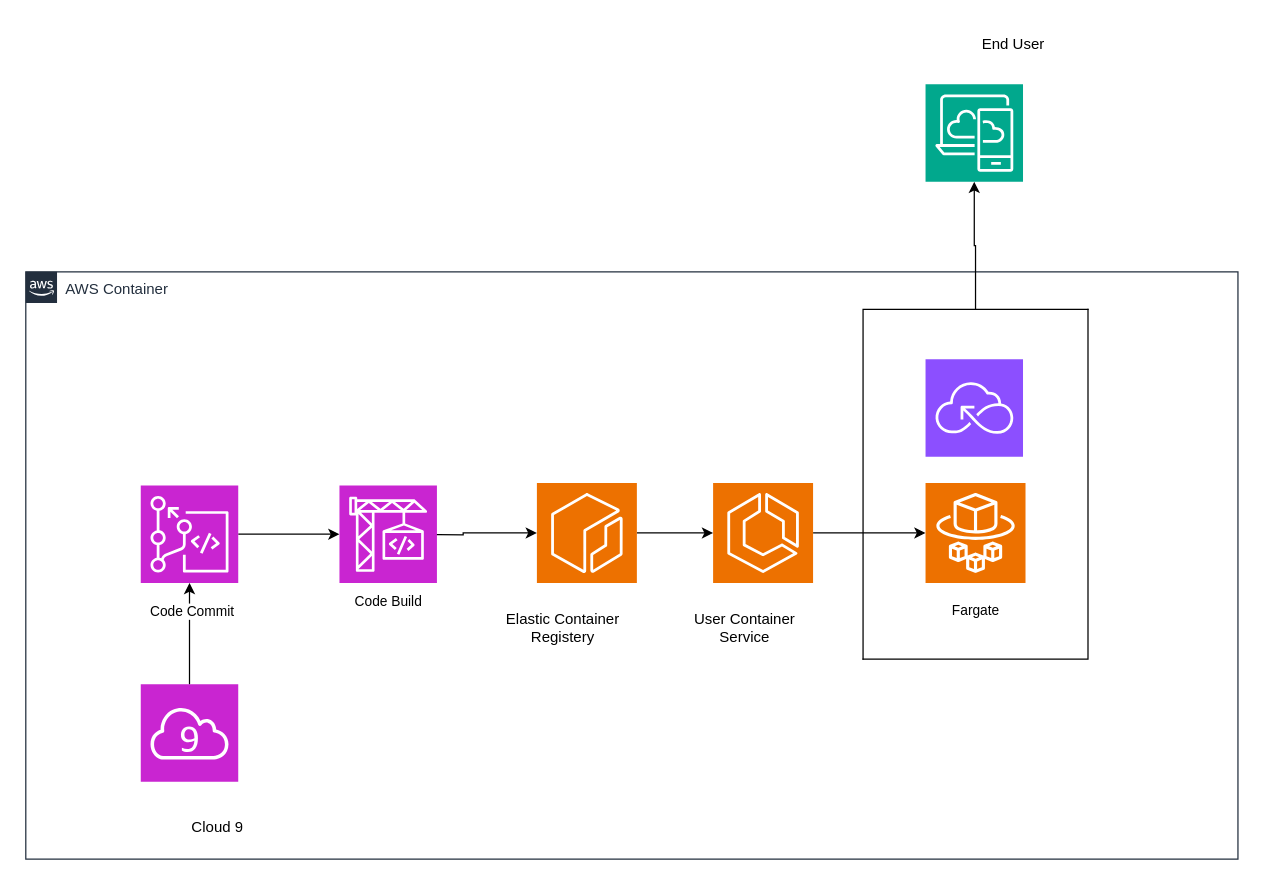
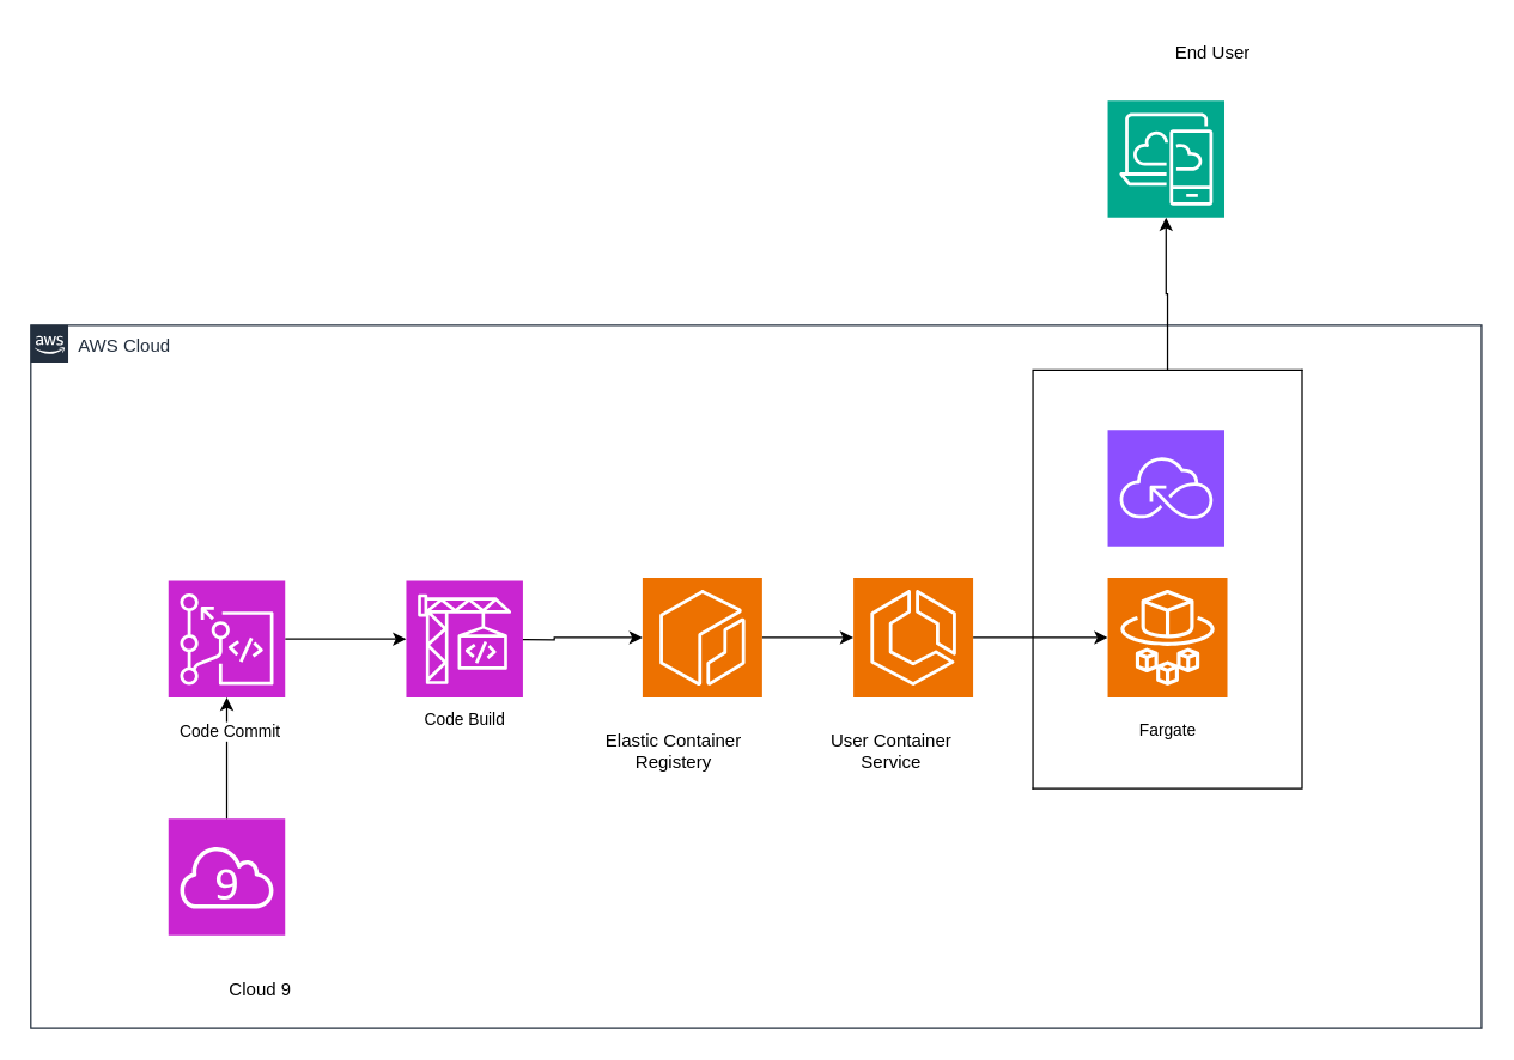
- <mxCell id="20" value="AWS Container" style="points=[[0,0],[0.25,0],[0.5,0],[0.75,0],[1,0],[1,0.25],[1,0.5],[1,0.75],[1,1],[0.75,1],[0.5,1],[0.25,1],[0,1],[0,0.75],[0,0.5],[0,0.25]];outlineConnect=0;gradientColor=none;html=1;whiteSpace=wrap;fontSize=12;fontStyle=0;container=1;pointerEvents=0;collapsible=0;recursiveResize=0;shape=mxgraph.aws4.group;grIcon=mxgraph.aws4.group_aws_cloud_alt;strokeColor=#232F3E;fillColor=none;verticalAlign=top;align=left;spacingLeft=30;fontColor=#232F3E;dashed=0;" vertex="1" parent="1"><mxGeometry x="20" y="217" width="970" height="470" as="geometry" /></mxCell>
+ <mxCell id="20" value="AWS Cloud" style="points=[[0,0],[0.25,0],[0.5,0],[0.75,0],[1,0],[1,0.25],[1,0.5],[1,0.75],[1,1],[0.75,1],[0.5,1],[0.25,1],[0,1],[0,0.75],[0,0.5],[0,0.25]];outlineConnect=0;gradientColor=none;html=1;whiteSpace=wrap;fontSize=12;fontStyle=0;container=1;pointerEvents=0;collapsible=0;recursiveResize=0;shape=mxgraph.aws4.group;grIcon=mxgraph.aws4.group_aws_cloud_alt;strokeColor=#232F3E;fillColor=none;verticalAlign=top;align=left;spacingLeft=30;fontColor=#232F3E;dashed=0;" vertex="1" parent="1"><mxGeometry x="20" y="217" width="970" height="470" as="geometry" /></mxCell>
